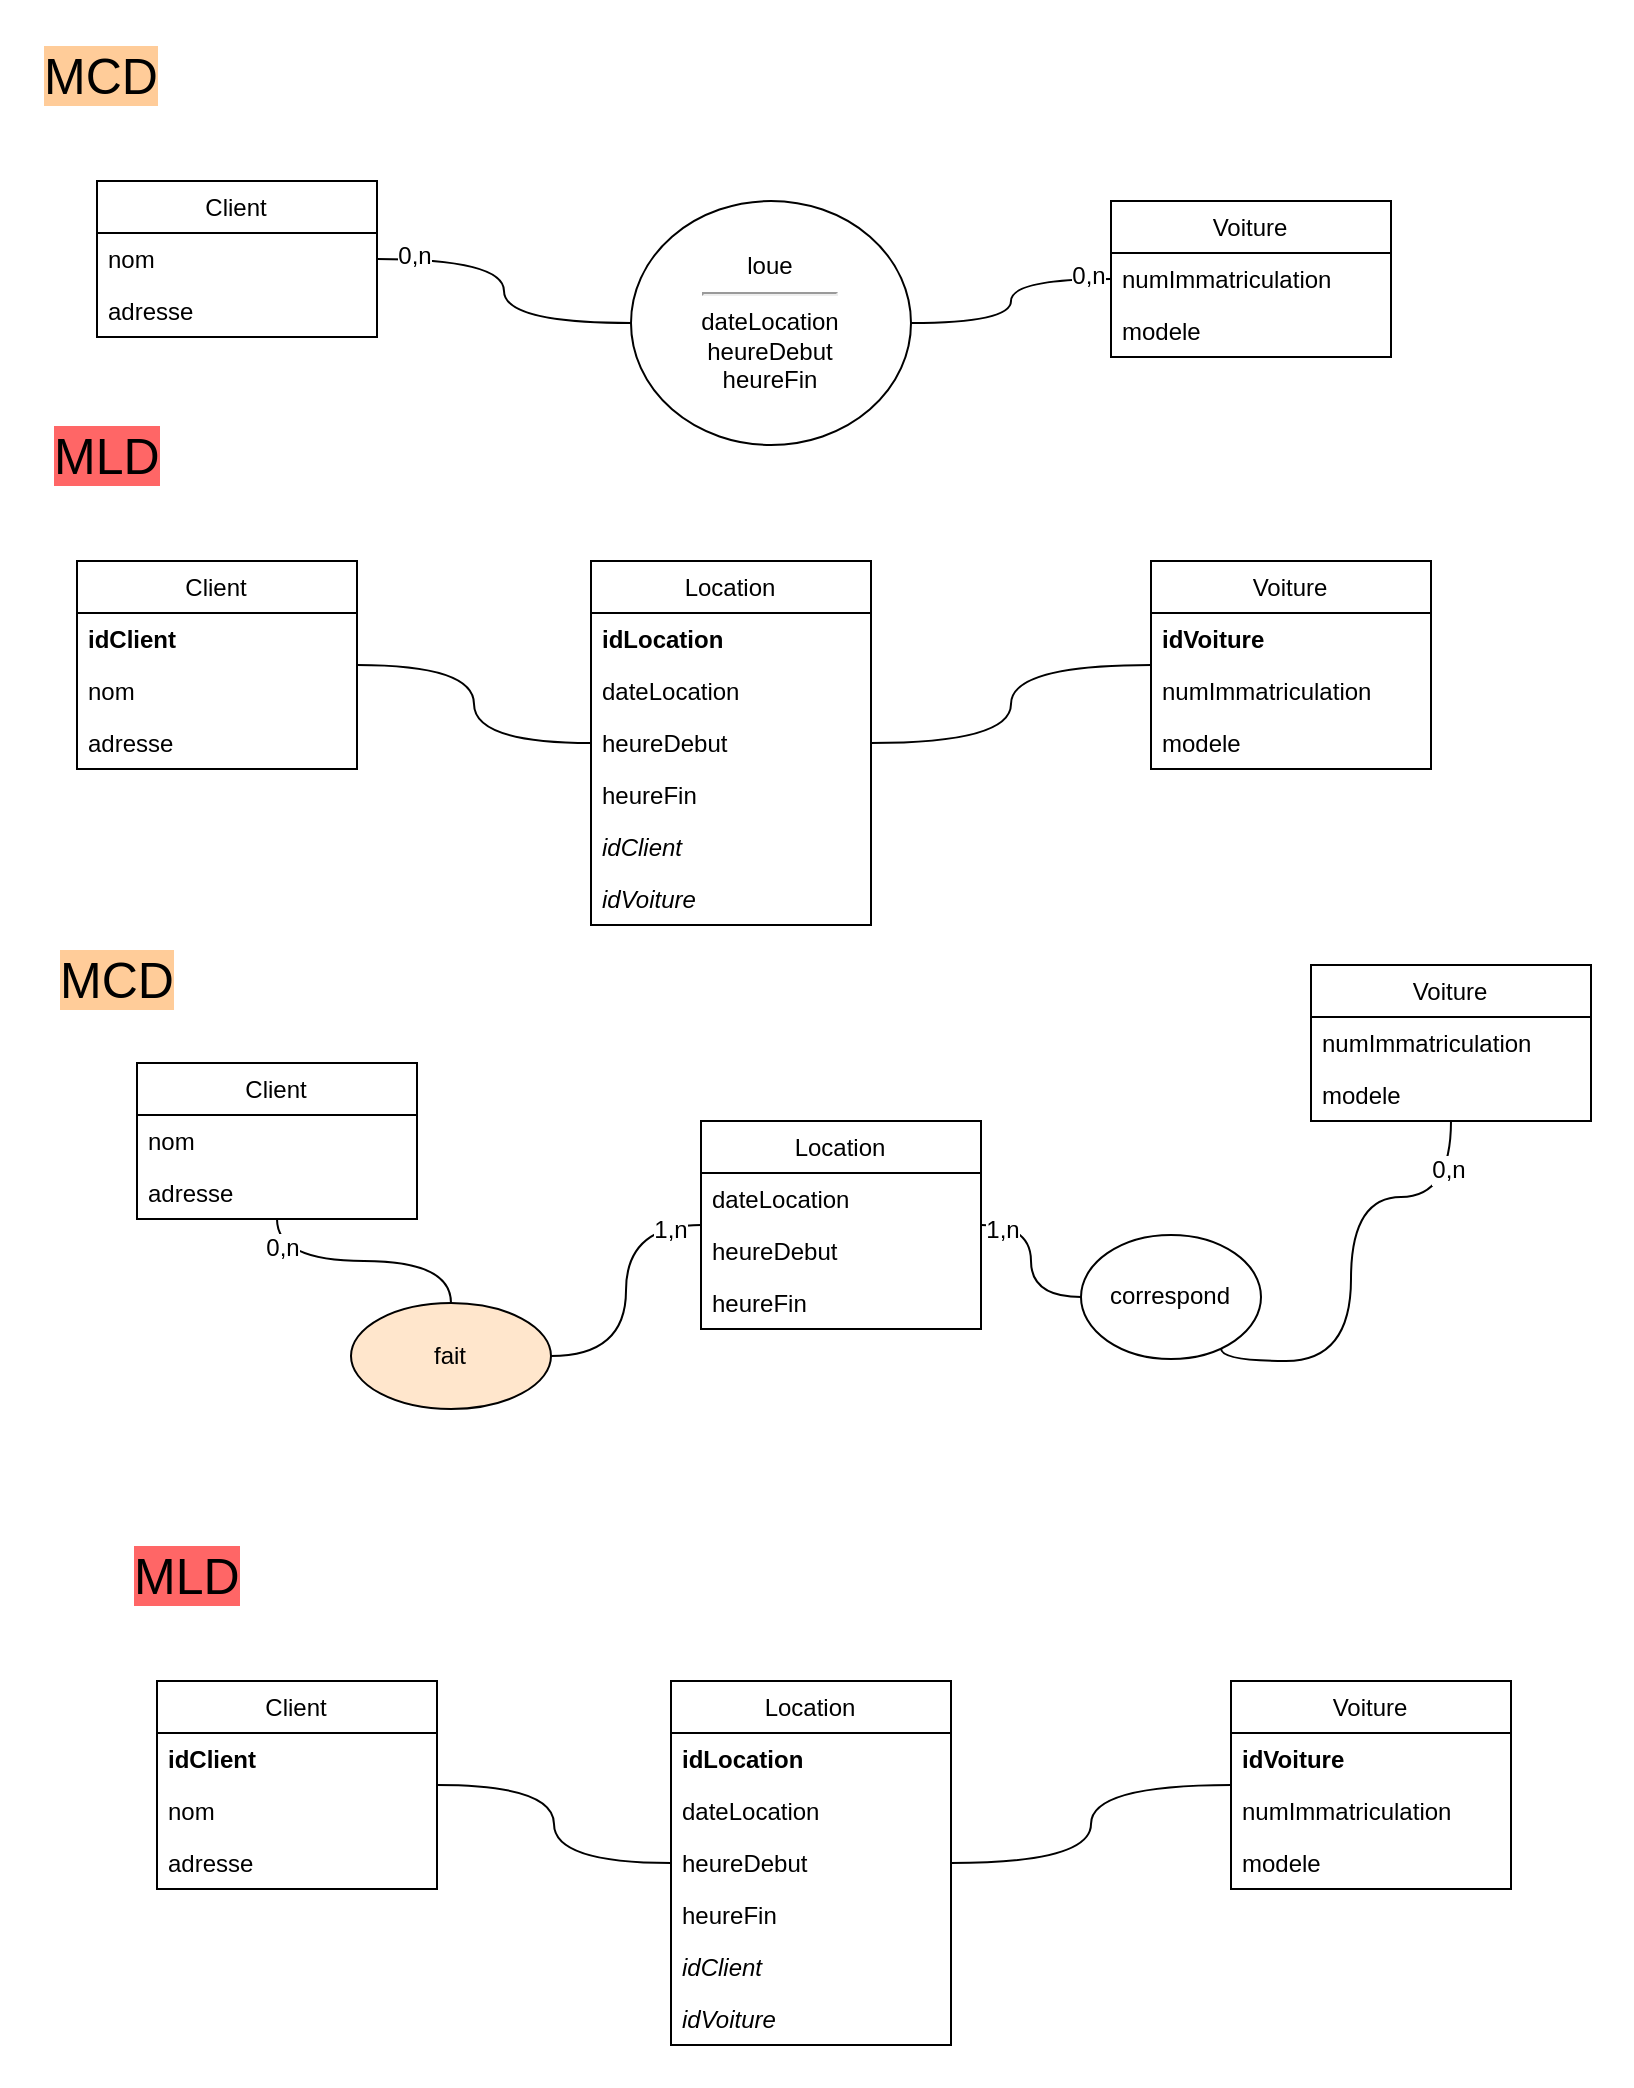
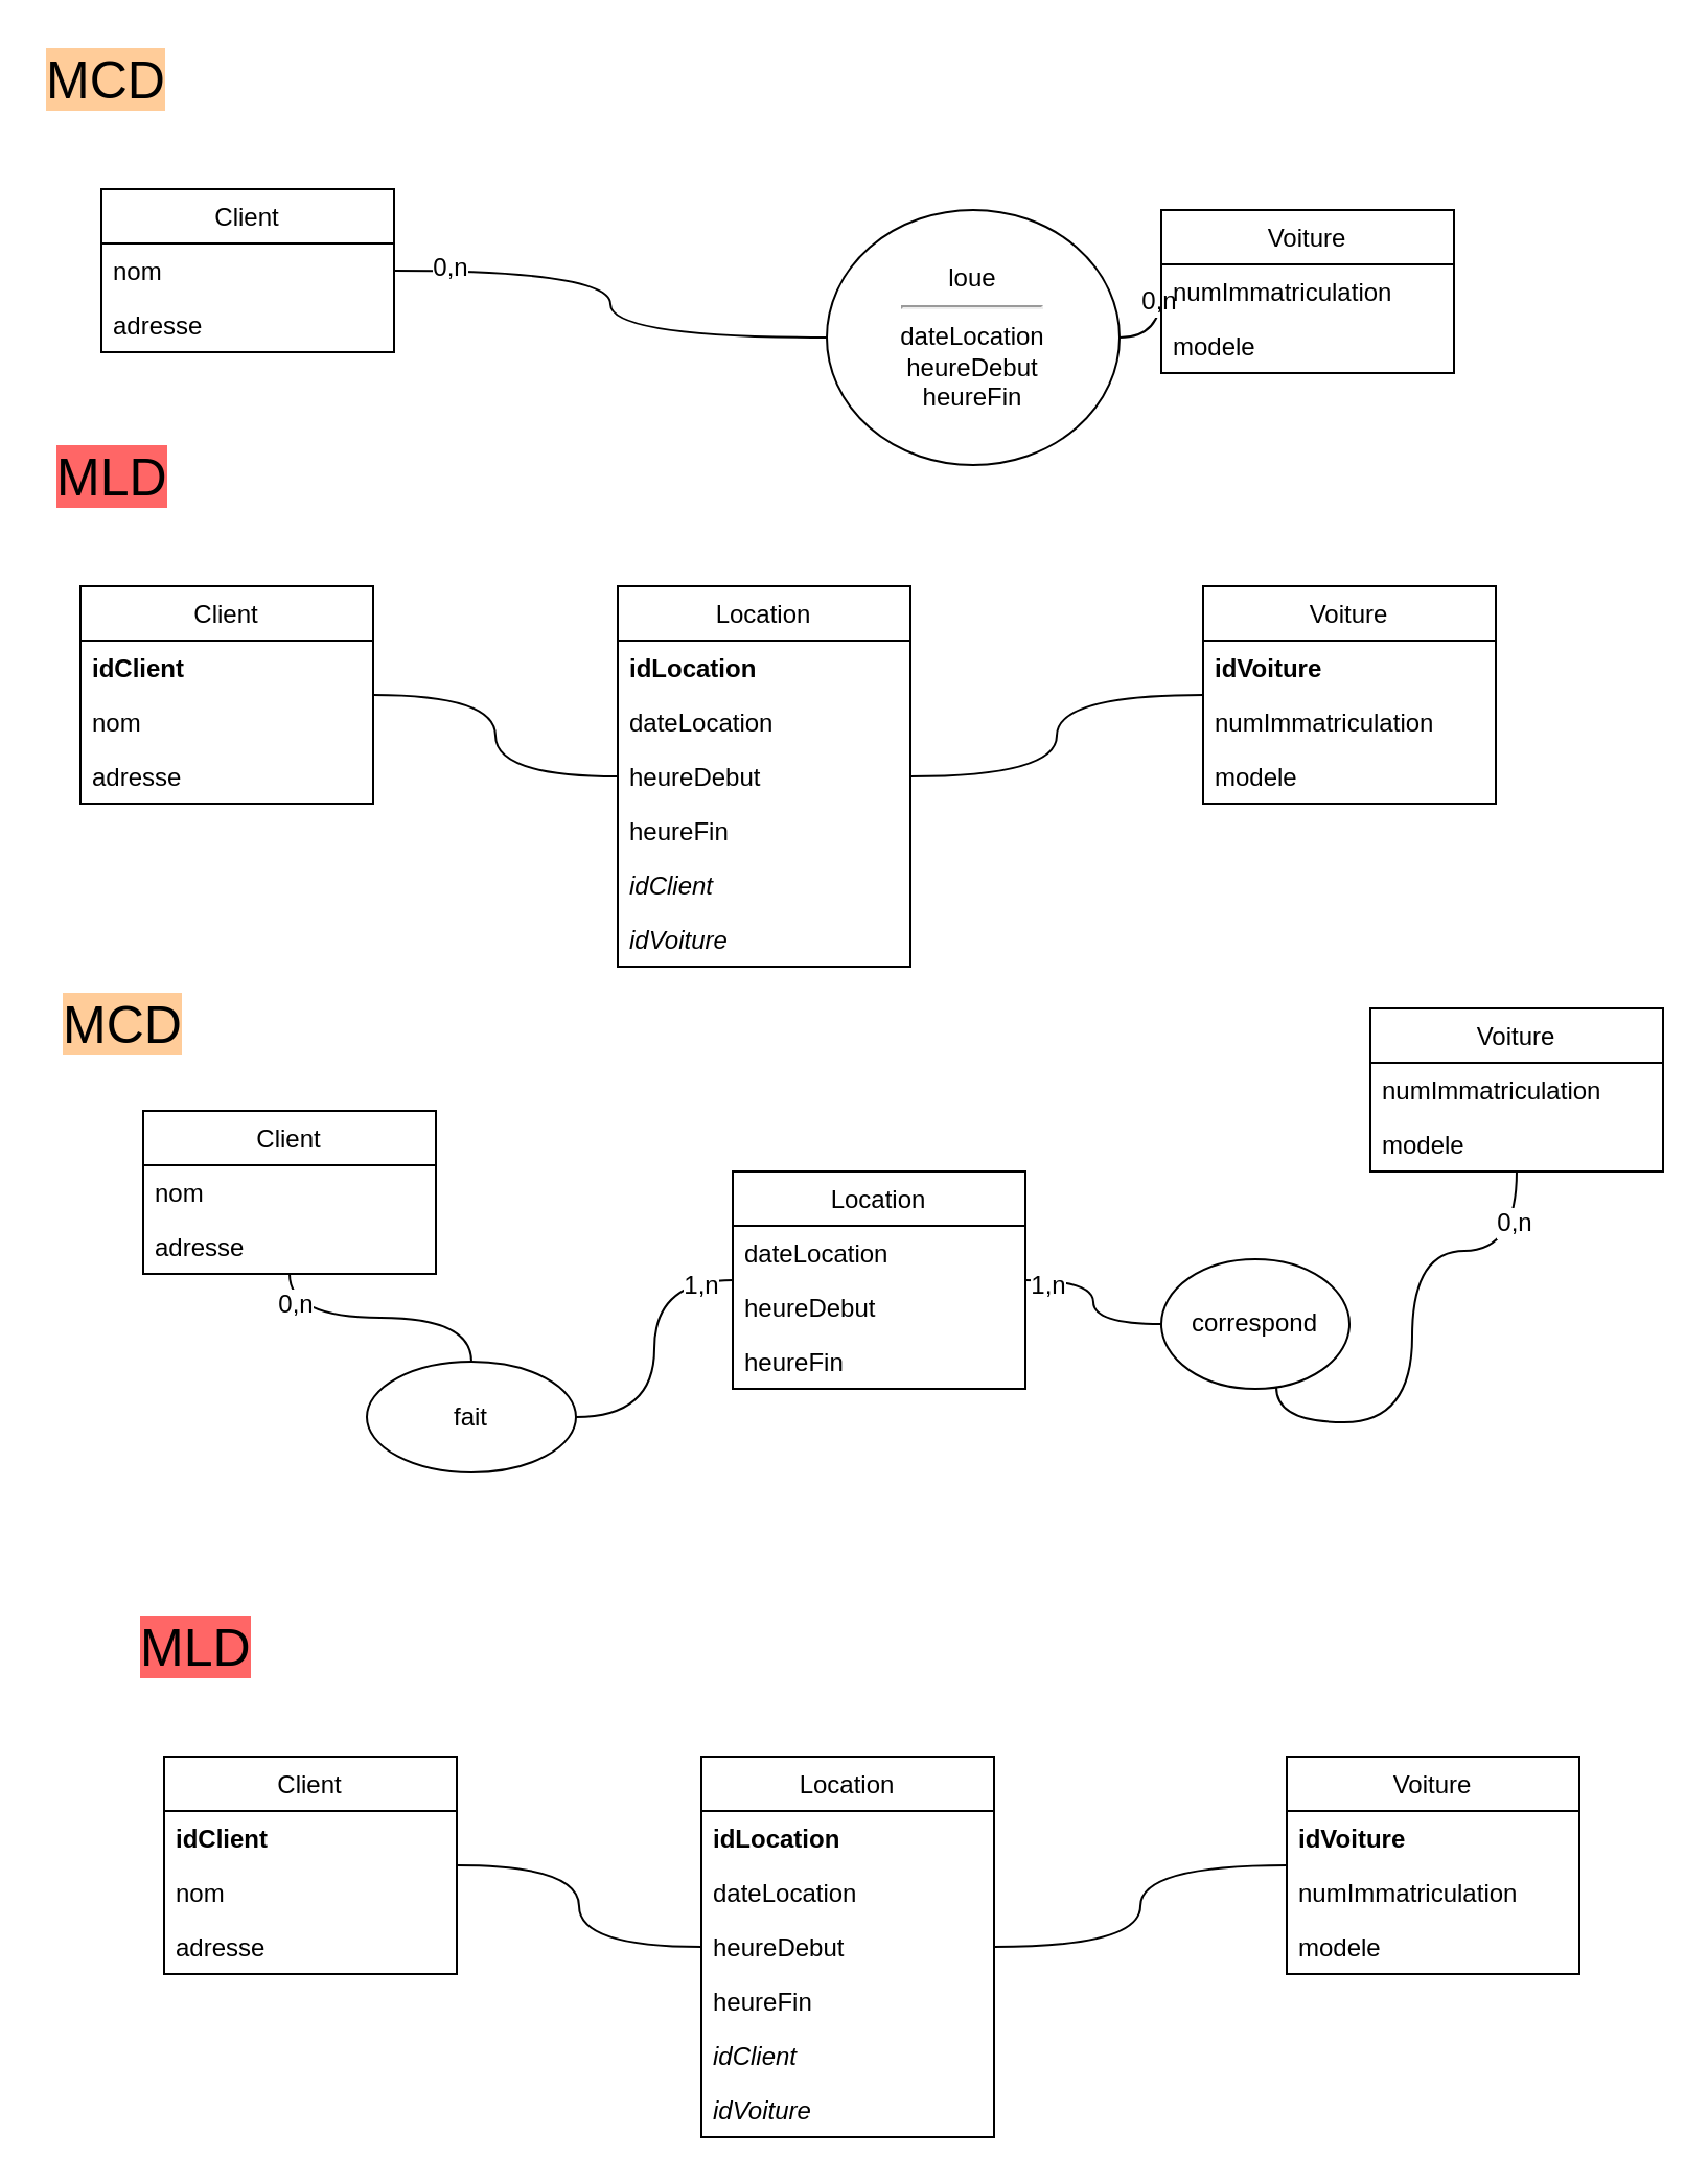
- <mxCell id="7" value="loue&lt;hr&gt;dateLocation&lt;br&gt;heureDebut&lt;br&gt;heureFin" style="ellipse;whiteSpace=wrap;html=1;" parent="1" vertex="1"><mxGeometry x="315" y="100" width="140" height="122" as="geometry" /></mxCell>
+ <mxCell id="7" value="loue&lt;hr&gt;dateLocation&lt;br&gt;heureDebut&lt;br&gt;heureFin" style="ellipse;whiteSpace=wrap;html=1;" parent="1" vertex="1"><mxGeometry x="395" y="100" width="140" height="122" as="geometry" /></mxCell>
- <mxCell id="18" value="correspond" style="ellipse;whiteSpace=wrap;html=1;" parent="1" vertex="1"><mxGeometry x="540" y="617" width="90" height="62" as="geometry" /></mxCell>
+ <mxCell id="18" value="correspond" style="ellipse;whiteSpace=wrap;html=1;" parent="1" vertex="1"><mxGeometry x="555" y="602" width="90" height="62" as="geometry" /></mxCell>
- <mxCell id="28" value="fait" style="ellipse;whiteSpace=wrap;html=1;fillColor=#ffe6cc;" parent="1" vertex="1"><mxGeometry x="175" y="651" width="100" height="53" as="geometry" /></mxCell>
+ <mxCell id="28" value="fait" style="ellipse;whiteSpace=wrap;html=1;" parent="1" vertex="1"><mxGeometry x="175" y="651" width="100" height="53" as="geometry" /></mxCell>
